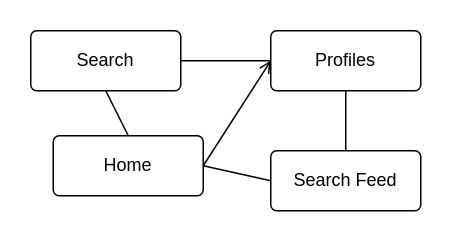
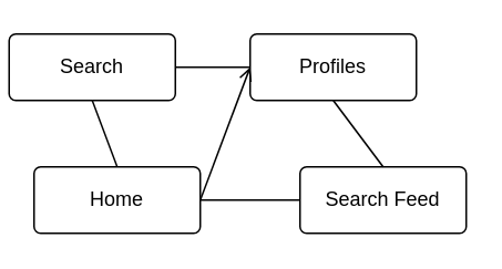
- <mxCell id="3" value="Search" style="rounded=1;arcSize=10;whiteSpace=wrap;html=1;align=center;" vertex="1" parent="1"><mxGeometry x="20" y="20" width="100" height="40" as="geometry" /></mxCell>
+ <mxCell id="3" value="Search" style="rounded=1;arcSize=10;whiteSpace=wrap;html=1;align=center;" vertex="1" parent="1"><mxGeometry x="5" y="20" width="100" height="40" as="geometry" /></mxCell>
- <mxCell id="4" value="Profiles" style="rounded=1;arcSize=10;whiteSpace=wrap;html=1;align=center;" vertex="1" parent="1"><mxGeometry x="180" y="20" width="100" height="40" as="geometry" /></mxCell>
+ <mxCell id="4" value="Profiles" style="rounded=1;arcSize=10;whiteSpace=wrap;html=1;align=center;" vertex="1" parent="1"><mxGeometry x="150" y="20" width="100" height="40" as="geometry" /></mxCell>
- <mxCell id="2" value="Home" style="rounded=1;arcSize=10;whiteSpace=wrap;html=1;align=center;" vertex="1" parent="1"><mxGeometry x="35" y="90" width="100" height="40" as="geometry" /></mxCell>
+ <mxCell id="2" value="Home" style="rounded=1;arcSize=10;whiteSpace=wrap;html=1;align=center;" vertex="1" parent="1"><mxGeometry x="20" y="100" width="100" height="40" as="geometry" /></mxCell>
